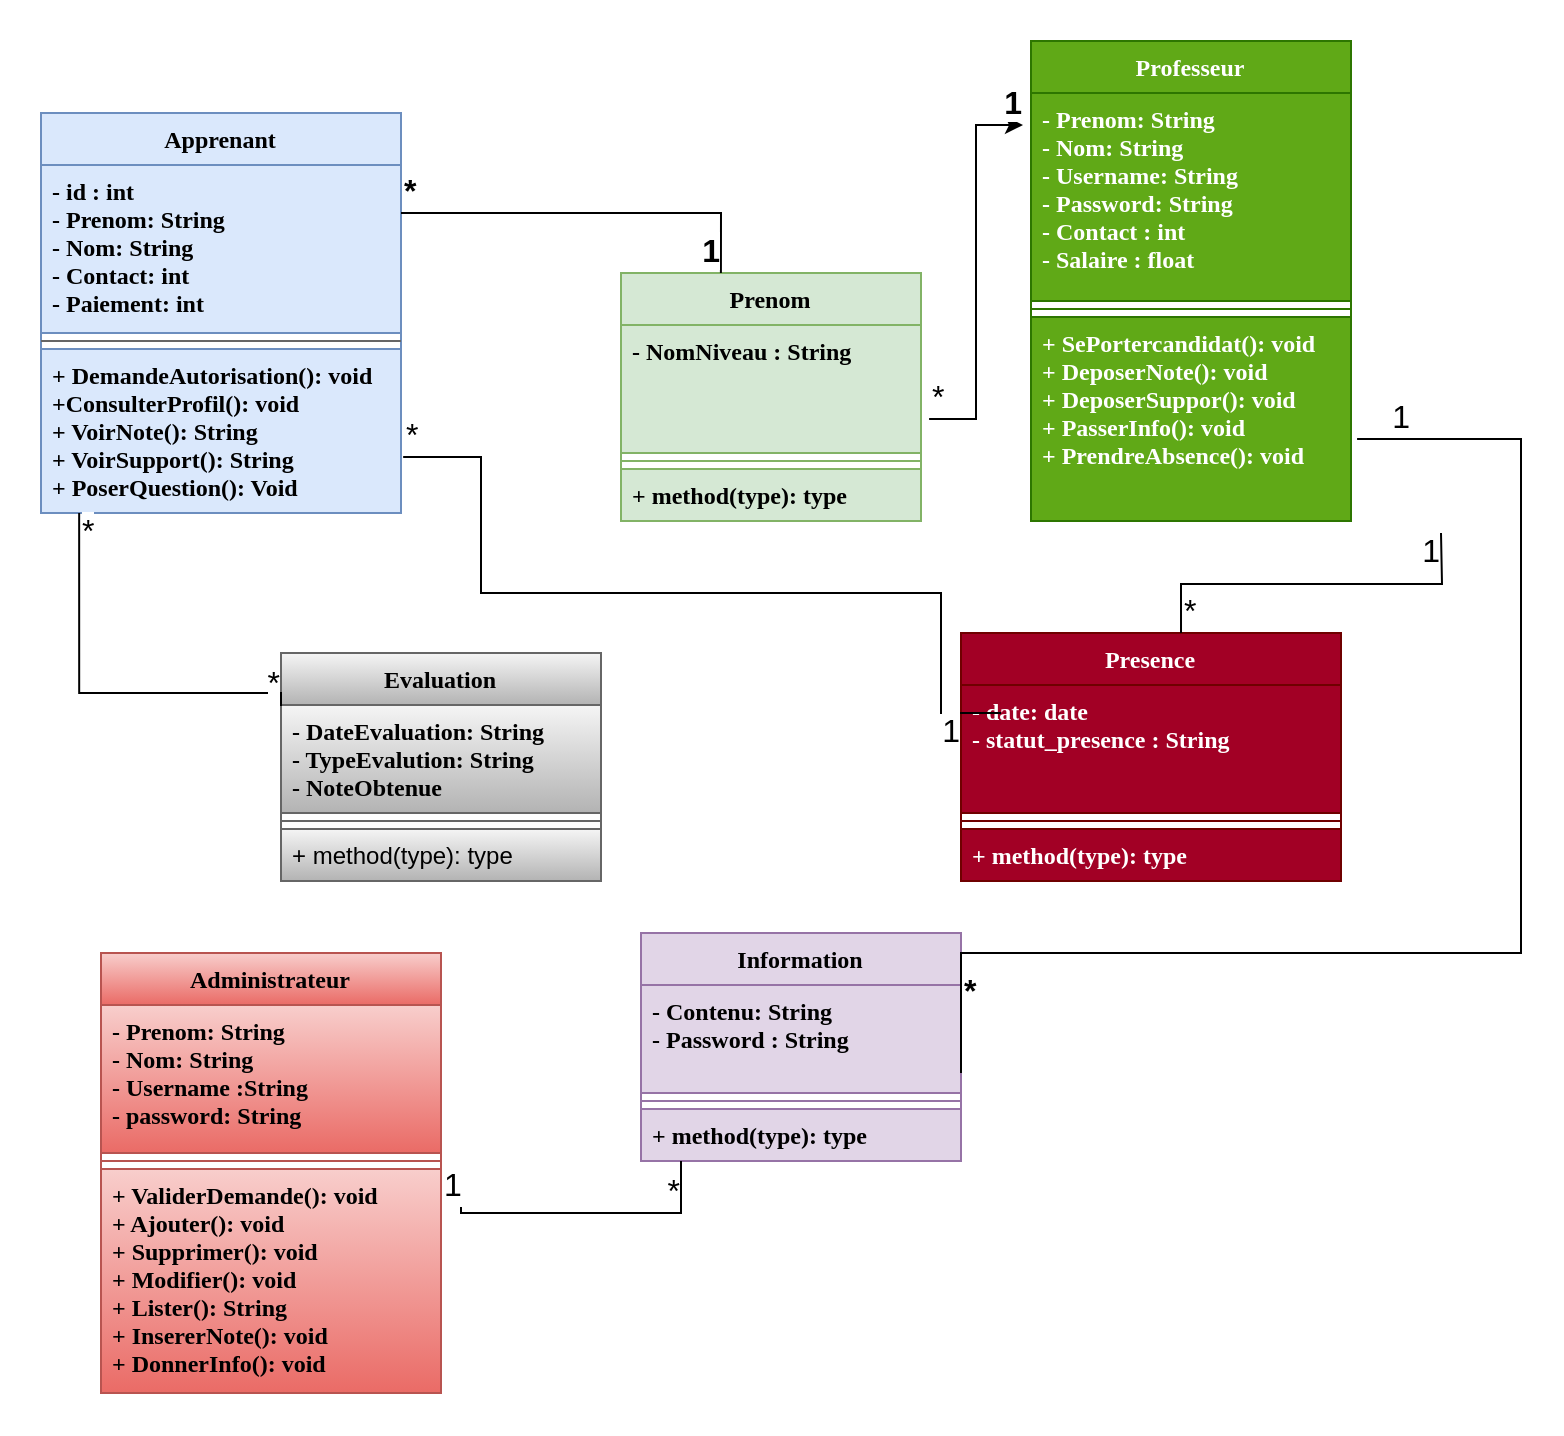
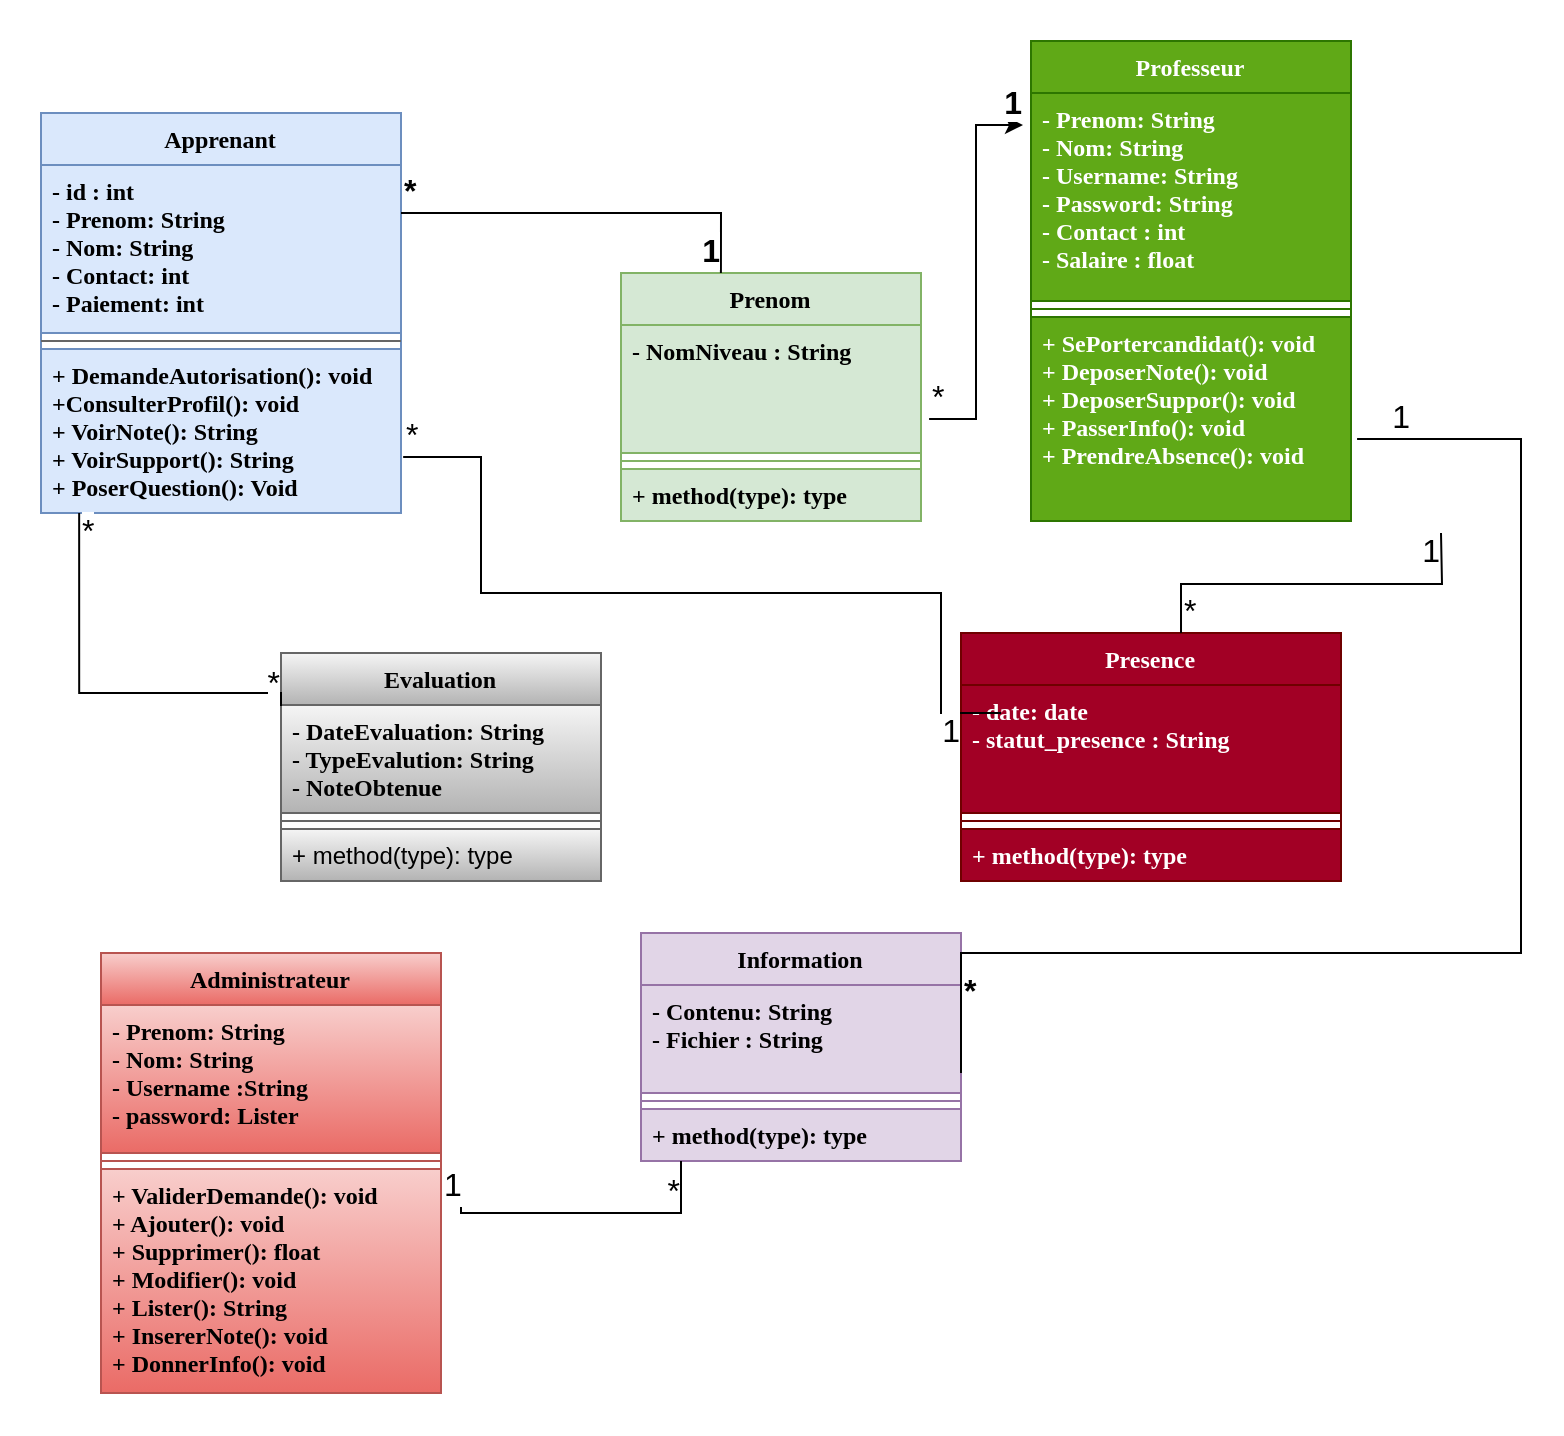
- <mxCell id="19" value="- Contenu: String&#10;- Password : String" style="text;strokeColor=#9673a6;fillColor=#e1d5e7;align=left;verticalAlign=top;spacingLeft=4;spacingRight=4;overflow=hidden;rotatable=0;points=[[0,0.5],[1,0.5]];portConstraint=eastwest;fontFamily=Times New Roman;fontStyle=1" parent="18" vertex="1"><mxGeometry y="26" width="160" height="54" as="geometry" /></mxCell>
+ <mxCell id="19" value="- Contenu: String&#10;- Fichier : String" style="text;strokeColor=#9673a6;fillColor=#e1d5e7;align=left;verticalAlign=top;spacingLeft=4;spacingRight=4;overflow=hidden;rotatable=0;points=[[0,0.5],[1,0.5]];portConstraint=eastwest;fontFamily=Times New Roman;fontStyle=1" parent="18" vertex="1"><mxGeometry y="26" width="160" height="54" as="geometry" /></mxCell>
- <mxCell id="27" value="- Prenom: String&#10;- Nom: String&#10;- Username :String&#10;- password: String" style="text;strokeColor=#b85450;fillColor=#f8cecc;align=left;verticalAlign=top;spacingLeft=4;spacingRight=4;overflow=hidden;rotatable=0;points=[[0,0.5],[1,0.5]];portConstraint=eastwest;gradientColor=#ea6b66;fontFamily=Times New Roman;fontStyle=1" vertex="1" parent="26"><mxGeometry y="26" width="170" height="74" as="geometry" /></mxCell>
+ <mxCell id="27" value="- Prenom: String&#10;- Nom: String&#10;- Username :String&#10;- password: Lister" style="text;strokeColor=#b85450;fillColor=#f8cecc;align=left;verticalAlign=top;spacingLeft=4;spacingRight=4;overflow=hidden;rotatable=0;points=[[0,0.5],[1,0.5]];portConstraint=eastwest;gradientColor=#ea6b66;fontFamily=Times New Roman;fontStyle=1" vertex="1" parent="26"><mxGeometry y="26" width="170" height="74" as="geometry" /></mxCell>
- <mxCell id="29" value="+ ValiderDemande(): void&#10;+ Ajouter(): void&#10;+ Supprimer(): void&#10;+ Modifier(): void&#10;+ Lister(): String&#10;+ InsererNote(): void&#10;+ DonnerInfo(): void" style="text;strokeColor=#b85450;fillColor=#f8cecc;align=left;verticalAlign=top;spacingLeft=4;spacingRight=4;overflow=hidden;rotatable=0;points=[[0,0.5],[1,0.5]];portConstraint=eastwest;gradientColor=#ea6b66;fontFamily=Times New Roman;fontStyle=1" vertex="1" parent="26"><mxGeometry y="108" width="170" height="112" as="geometry" /></mxCell>
+ <mxCell id="29" value="+ ValiderDemande(): void&#10;+ Ajouter(): void&#10;+ Supprimer(): float&#10;+ Modifier(): void&#10;+ Lister(): String&#10;+ InsererNote(): void&#10;+ DonnerInfo(): void" style="text;strokeColor=#b85450;fillColor=#f8cecc;align=left;verticalAlign=top;spacingLeft=4;spacingRight=4;overflow=hidden;rotatable=0;points=[[0,0.5],[1,0.5]];portConstraint=eastwest;gradientColor=#ea6b66;fontFamily=Times New Roman;fontStyle=1" vertex="1" parent="26"><mxGeometry y="108" width="170" height="112" as="geometry" /></mxCell>
